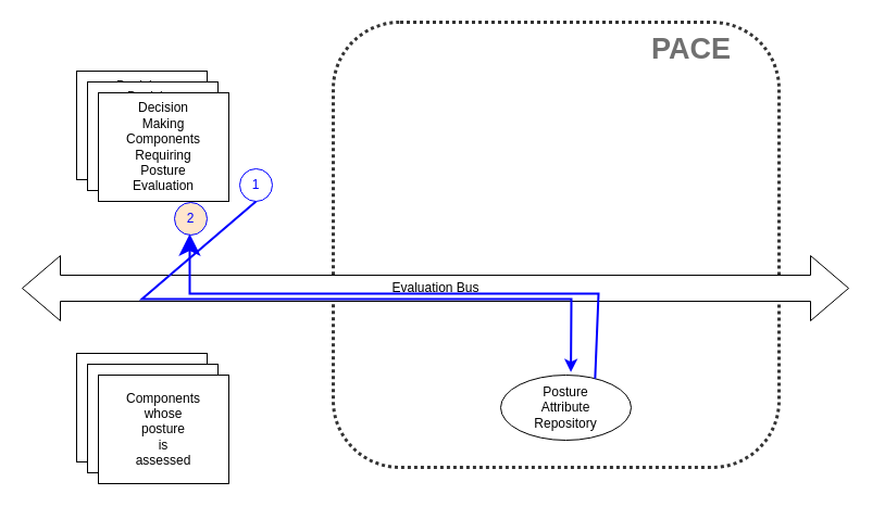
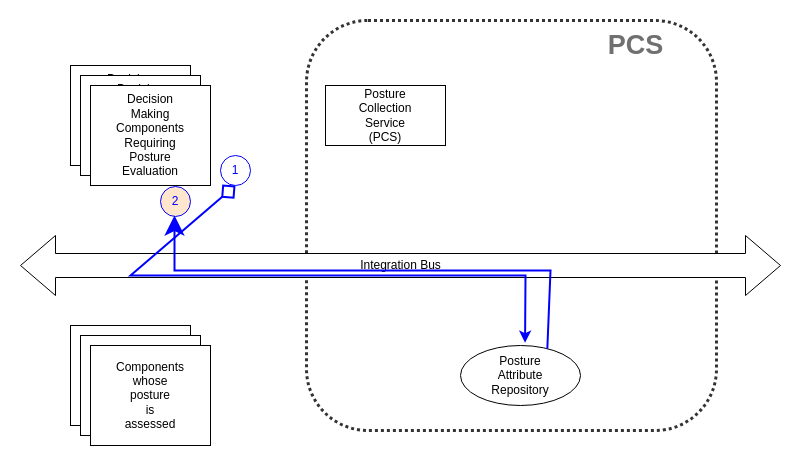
- <mxCell id="10" value="&lt;font color=&quot;#707070&quot;&gt;PACE&lt;/font&gt;" style="text;html=1;resizable=0;autosize=1;align=center;verticalAlign=middle;points=[];fillColor=none;strokeColor=none;rounded=0;dashed=1;dashPattern=1 1;opacity=80;fontStyle=1;fontSize=27;fontColor=#636363;" parent="1" vertex="1"><mxGeometry x="590" y="25" width="90" height="40" as="geometry" /></mxCell>
+ <mxCell id="10" value="&lt;font color=&quot;#707070&quot;&gt;PCS&lt;/font&gt;" style="text;html=1;resizable=0;autosize=1;align=center;verticalAlign=middle;points=[];fillColor=none;strokeColor=none;rounded=0;dashed=1;dashPattern=1 1;opacity=80;fontStyle=1;fontSize=27;fontColor=#636363;" parent="1" vertex="1"><mxGeometry x="590" y="25" width="90" height="40" as="geometry" /></mxCell>
+ <mxCell id="4" value="Posture&lt;br&gt;Collection&lt;br&gt;Service&lt;br&gt;(PCS)" style="rounded=0;whiteSpace=wrap;html=1;" parent="1" vertex="1"><mxGeometry x="325" y="85" width="120" height="60" as="geometry" /></mxCell>
- <mxCell id="14" value="" style="endArrow=none;startArrow=classic;html=1;rounded=0;strokeColor=#0000FF;strokeWidth=2;startFill=1;endSize=14;endFill=0;entryX=0.5;entryY=1;entryDx=0;entryDy=0;exitX=0.538;exitY=-0.047;exitDx=0;exitDy=0;exitPerimeter=0;" edge="1" parent="1" source="5" target="13"><mxGeometry width="50" height="50" relative="1" as="geometry"><mxPoint x="176.04" y="328" as="sourcePoint" /><mxPoint x="418.8" y="177.98" as="targetPoint" /><Array as="points"><mxPoint x="525" y="275" /><mxPoint x="130" y="275" /></Array></mxGeometry></mxCell>
+ <mxCell id="14" value="" style="endArrow=diamond;startArrow=classic;html=1;rounded=0;strokeColor=#0000FF;strokeWidth=2;startFill=1;endSize=14;endFill=0;entryX=0.5;entryY=1;entryDx=0;entryDy=0;exitX=0.538;exitY=-0.047;exitDx=0;exitDy=0;exitPerimeter=0;" edge="1" parent="1" source="5" target="13"><mxGeometry width="50" height="50" relative="1" as="geometry"><mxPoint x="176.04" y="328" as="sourcePoint" /><mxPoint x="418.8" y="177.98" as="targetPoint" /><Array as="points"><mxPoint x="525" y="275" /><mxPoint x="130" y="275" /></Array></mxGeometry></mxCell>
- <mxCell id="3" value="Evaluation Bus" style="html=1;shadow=0;dashed=0;align=center;verticalAlign=middle;shape=mxgraph.arrows2.twoWayArrow;dy=0.6;dx=35;" parent="1" vertex="1"><mxGeometry x="20" y="235" width="760" height="60" as="geometry" /></mxCell>
+ <mxCell id="3" value="Integration Bus" style="html=1;shadow=0;dashed=0;align=center;verticalAlign=middle;shape=mxgraph.arrows2.twoWayArrow;dy=0.6;dx=35;" parent="1" vertex="1"><mxGeometry x="20" y="235" width="760" height="60" as="geometry" /></mxCell>
